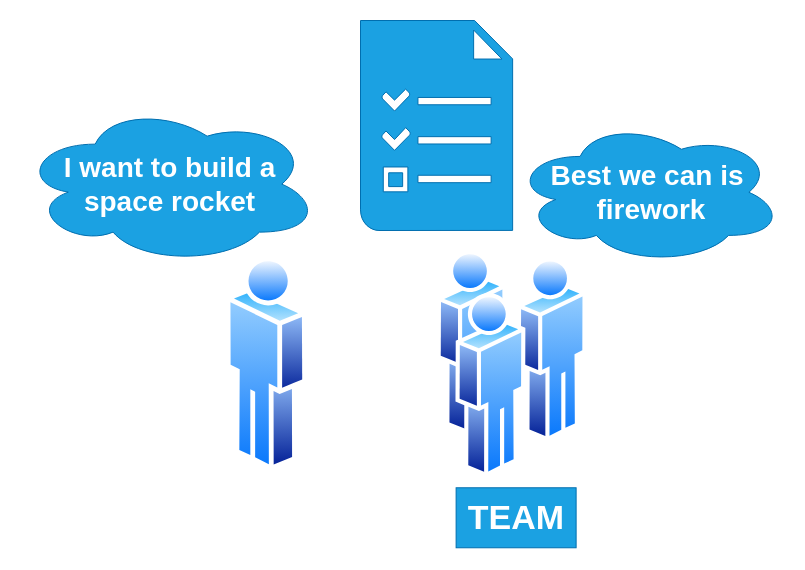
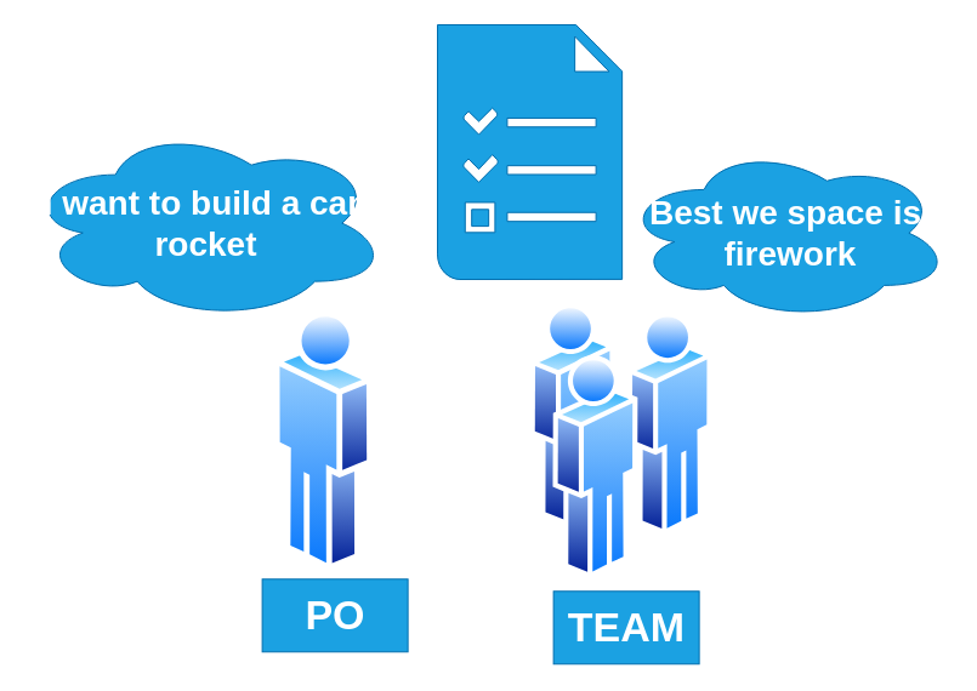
- <mxCell id="4" value="&lt;span style=&quot;font-size: 28px;&quot;&gt;&lt;b&gt;I want to build a space rocket&lt;/b&gt;&lt;/span&gt;" style="ellipse;shape=cloud;whiteSpace=wrap;html=1;fillColor=#1ba1e2;strokeColor=#006EAF;fontColor=#ffffff;" parent="1" vertex="1"><mxGeometry x="20" y="103.63" width="298.64" height="160" as="geometry" /></mxCell>
+ <mxCell id="4" value="&lt;span style=&quot;font-size: 28px;&quot;&gt;&lt;b&gt;I want to build a can rocket&lt;/b&gt;&lt;/span&gt;" style="ellipse;shape=cloud;whiteSpace=wrap;html=1;fillColor=#1ba1e2;strokeColor=#006EAF;fontColor=#ffffff;" parent="1" vertex="1"><mxGeometry x="20" y="103.63" width="298.64" height="160" as="geometry" /></mxCell>
- <mxCell id="8" value="&lt;span style=&quot;font-size: 28px;&quot;&gt;&lt;b&gt;Best we can is&lt;br&gt;&amp;nbsp;firework&lt;/b&gt;&lt;/span&gt;" style="ellipse;shape=cloud;whiteSpace=wrap;html=1;fillColor=#1ba1e2;strokeColor=#006EAF;fontColor=#ffffff;" vertex="1" parent="1"><mxGeometry x="512.13" y="120" width="270" height="143.63" as="geometry" /></mxCell>
+ <mxCell id="8" value="&lt;span style=&quot;font-size: 28px;&quot;&gt;&lt;b&gt;Best we space is&lt;br&gt;&amp;nbsp;firework&lt;/b&gt;&lt;/span&gt;" style="ellipse;shape=cloud;whiteSpace=wrap;html=1;fillColor=#1ba1e2;strokeColor=#006EAF;fontColor=#ffffff;" vertex="1" parent="1"><mxGeometry x="512.13" y="120" width="270" height="143.63" as="geometry" /></mxCell>
+ <mxCell id="6" value="PO" style="rounded=0;whiteSpace=wrap;html=1;fillColor=#1ba1e2;fontColor=#ffffff;strokeColor=#006EAF;fontSize=34;fontStyle=1" vertex="1" parent="1"><mxGeometry x="215.62" y="477.27" width="120" height="60" as="geometry" /></mxCell>
